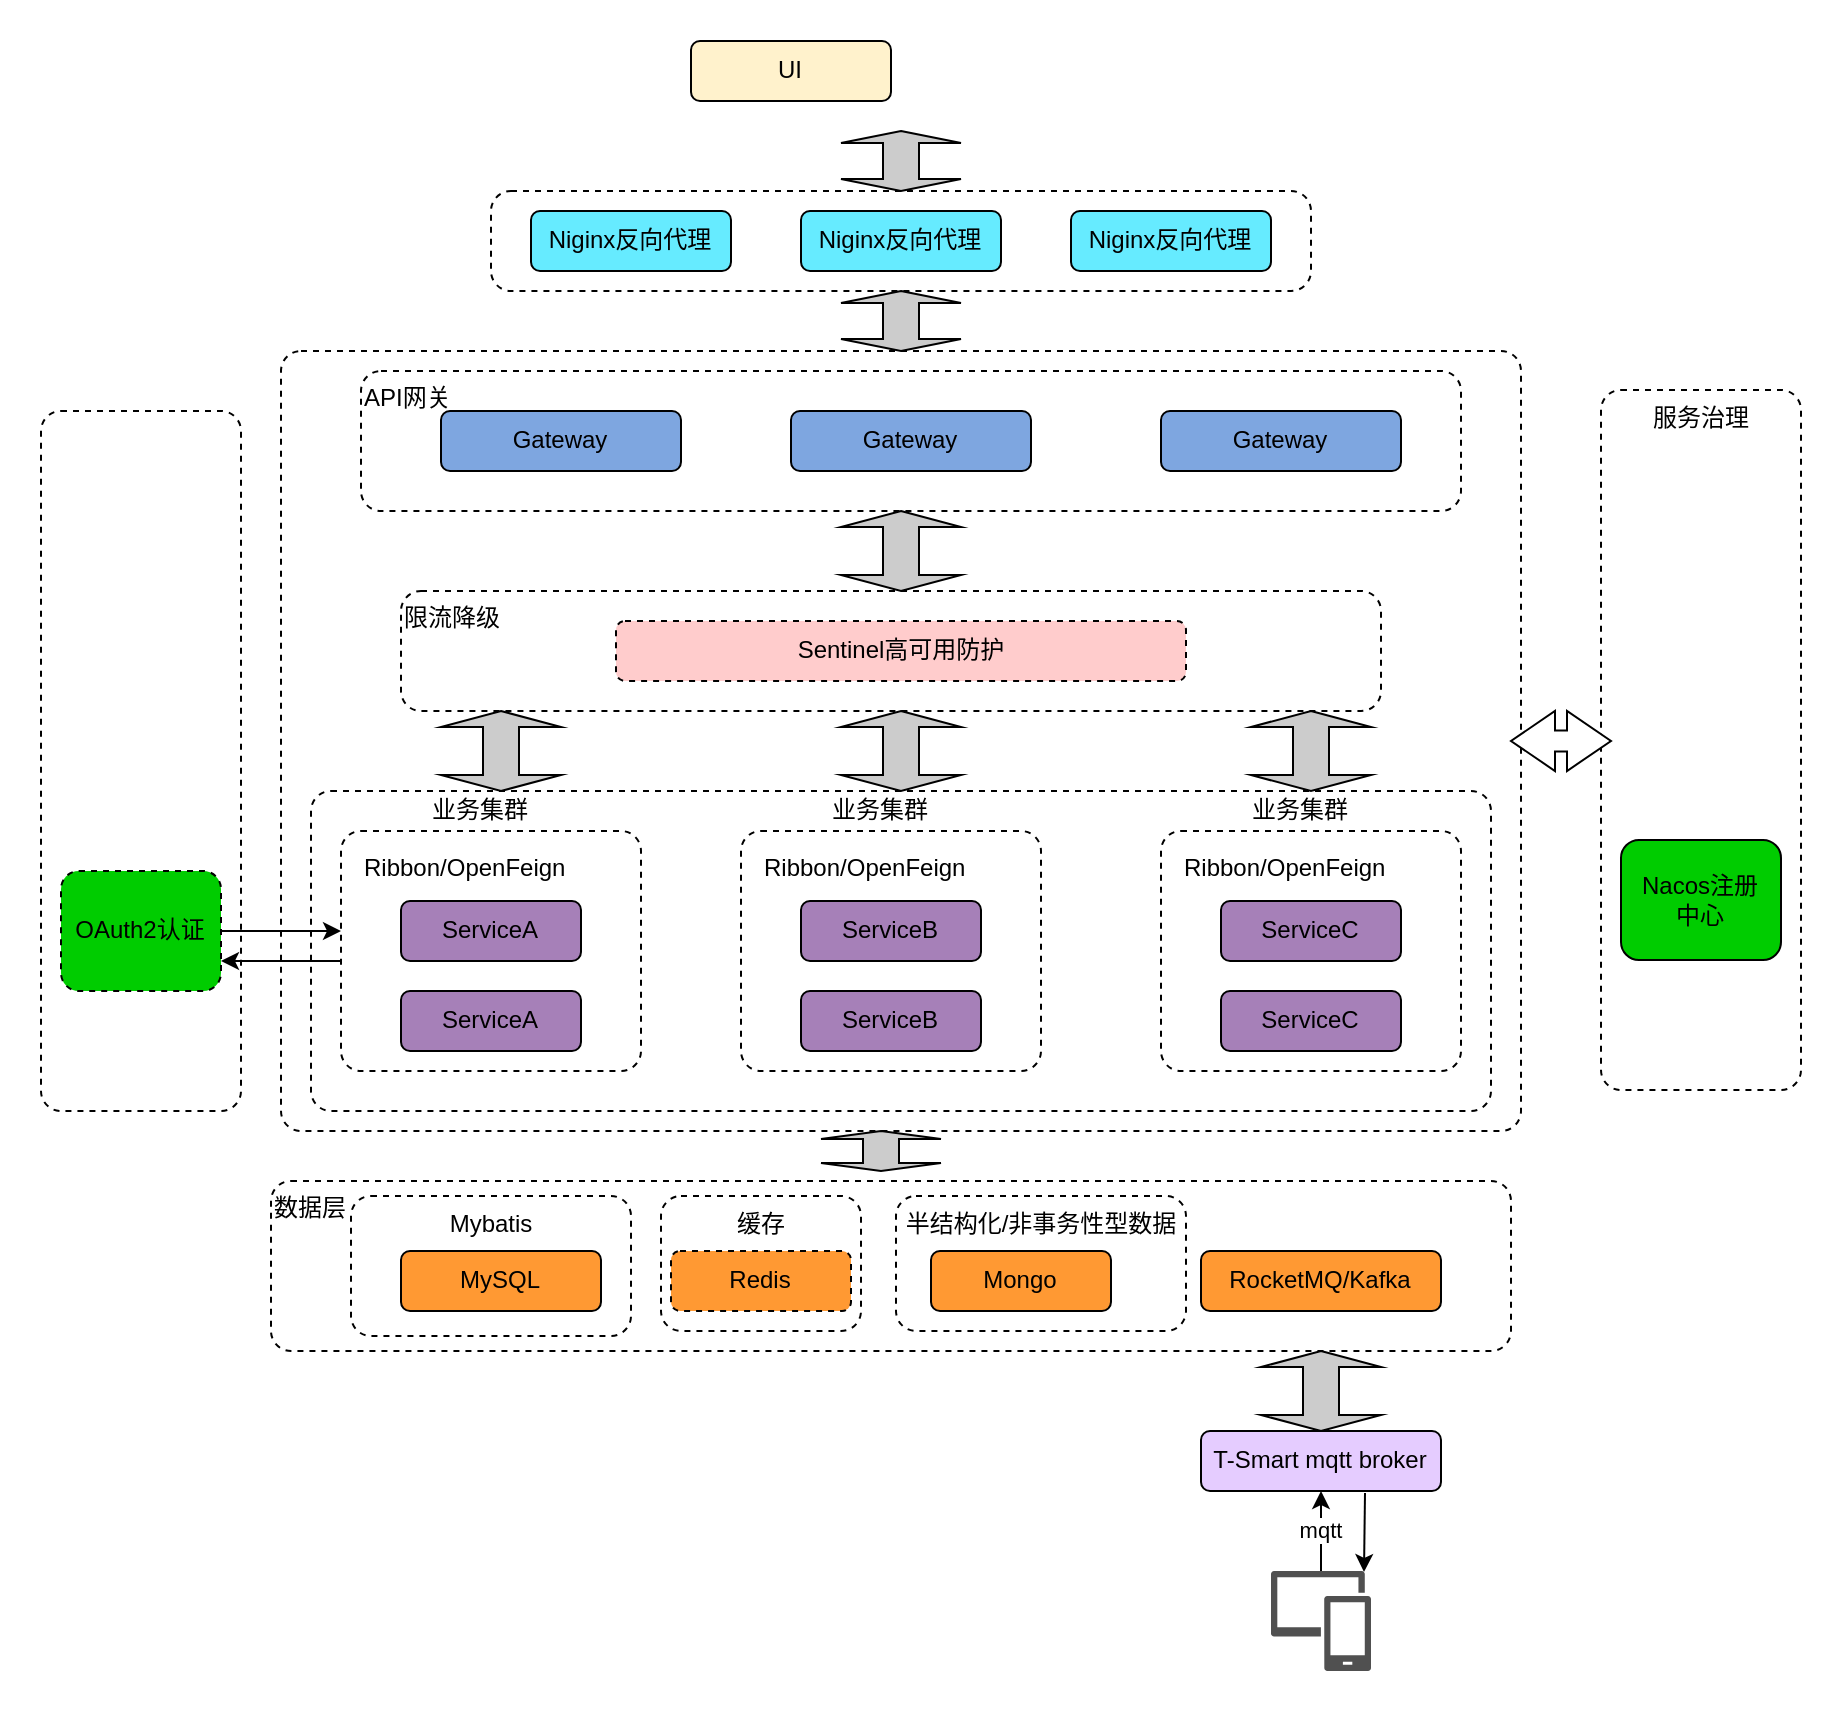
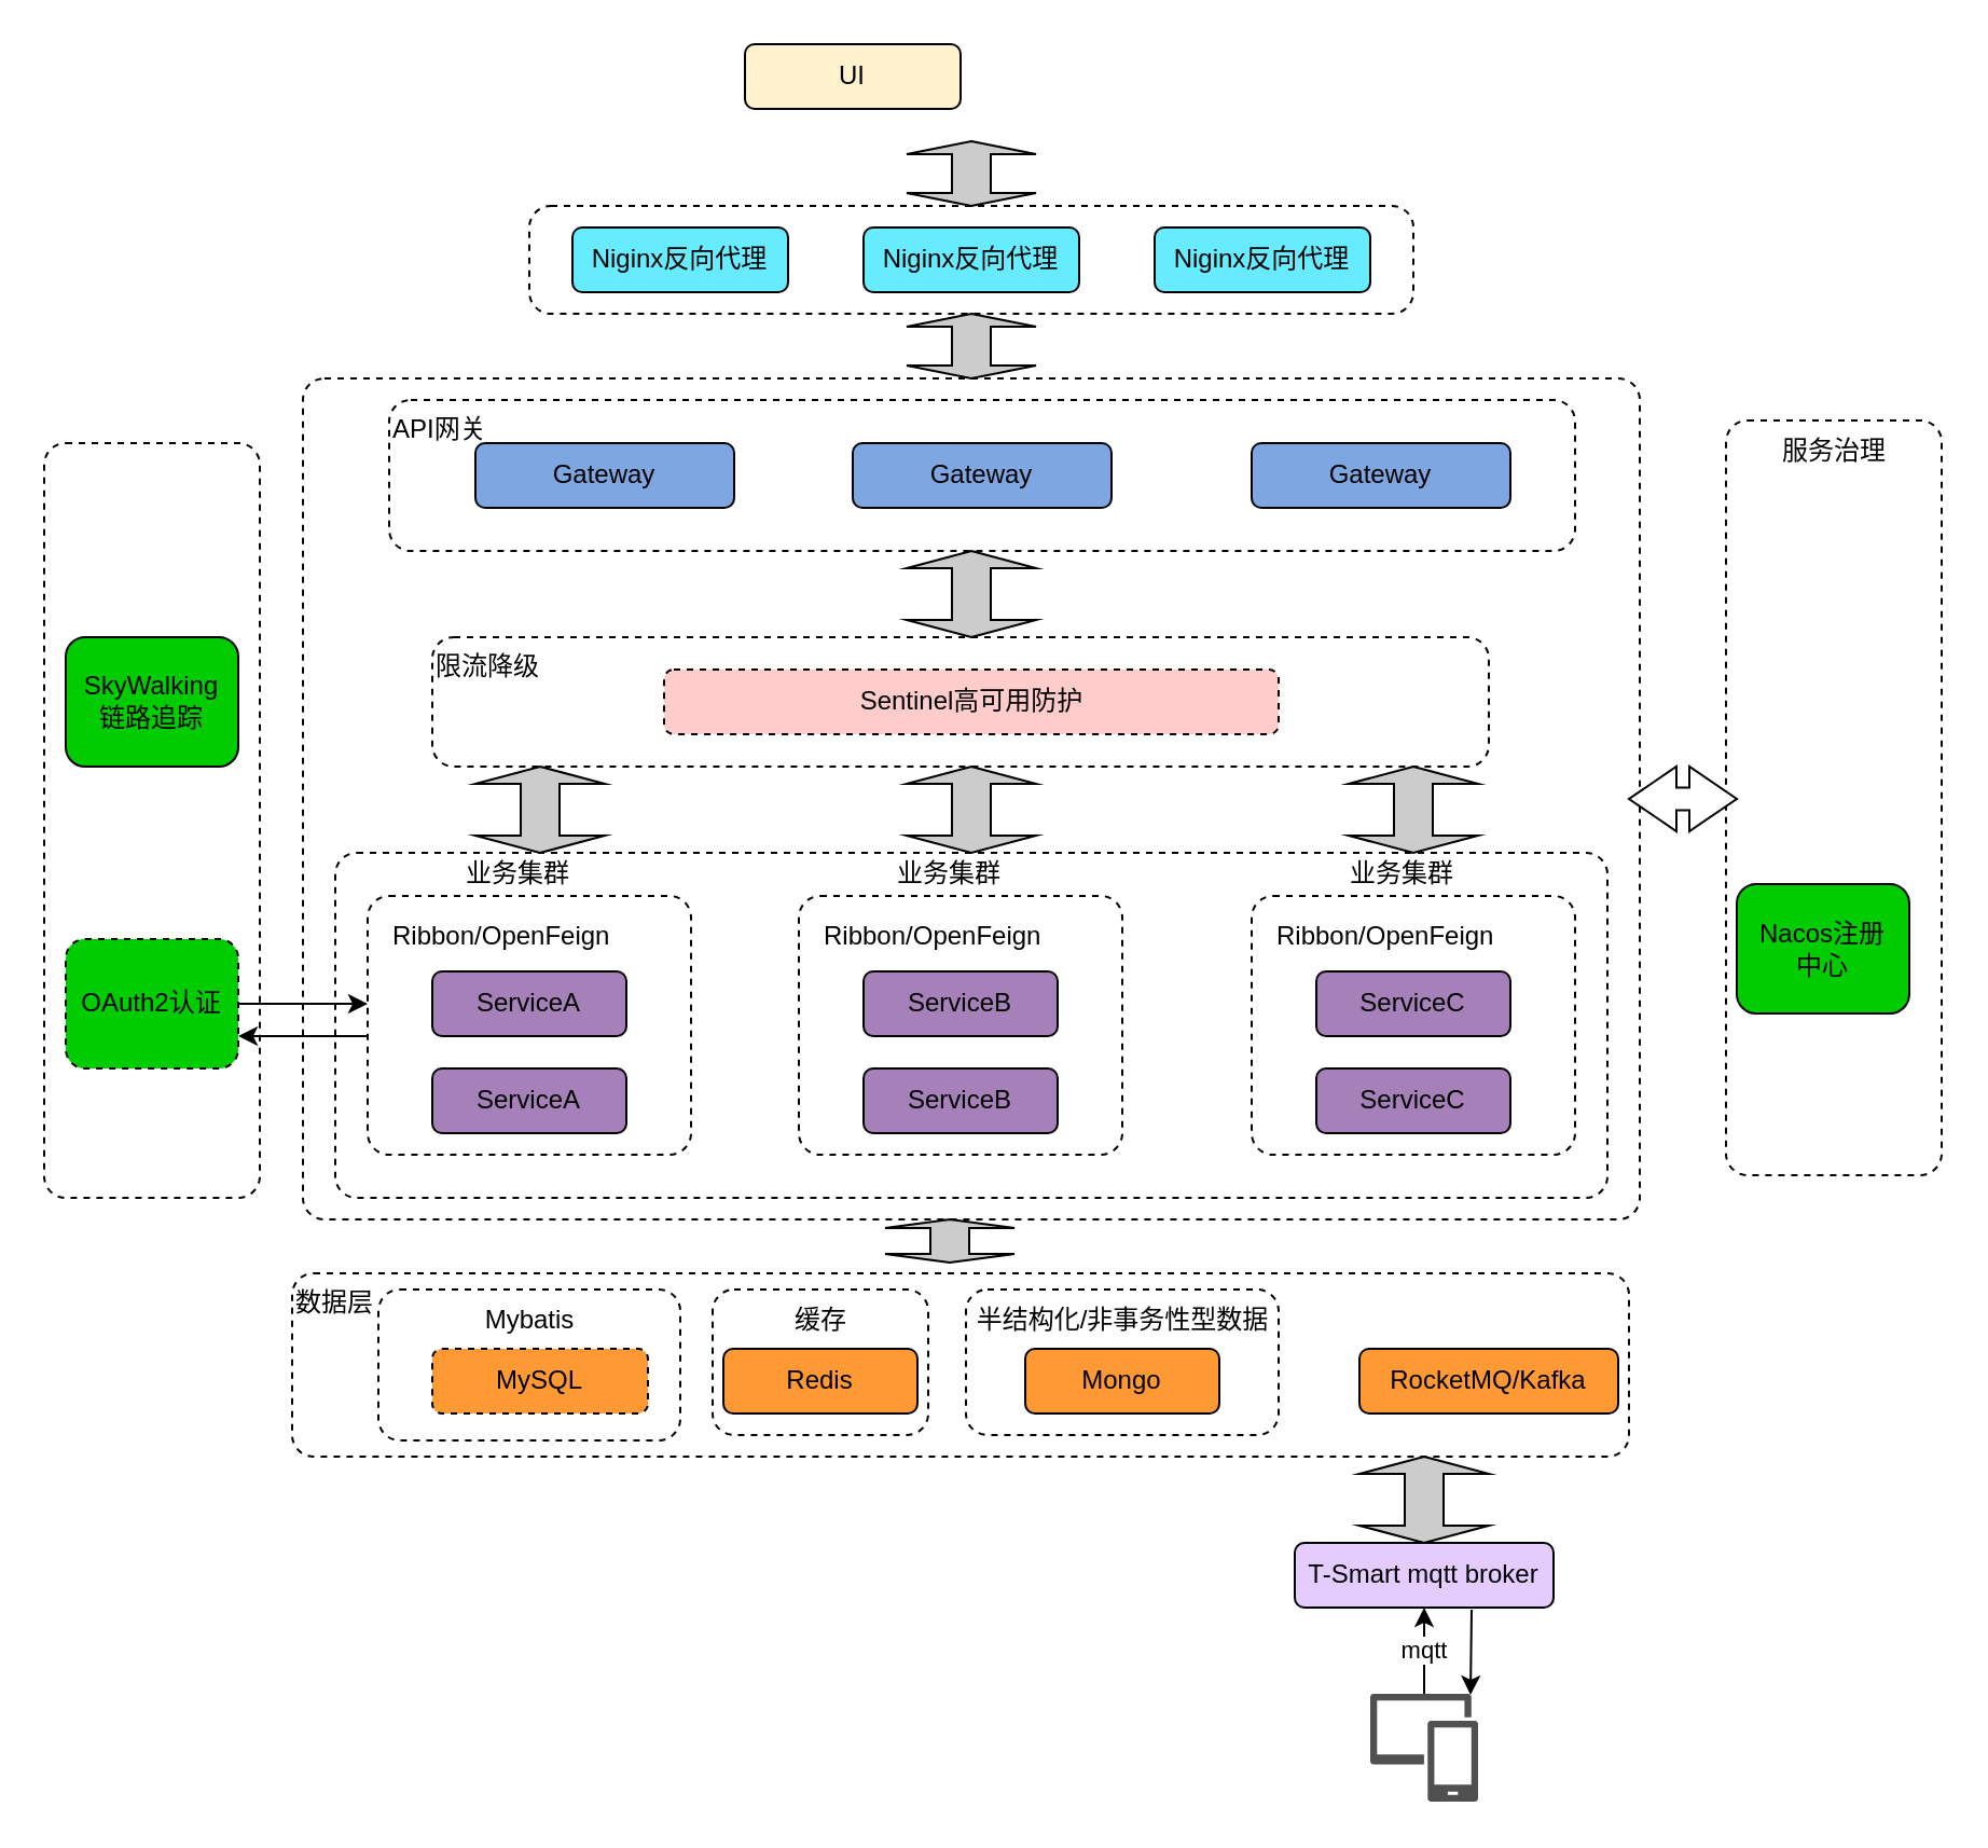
+ <mxCell id="54" value="SkyWalking&lt;br&gt;&lt;span&gt;链路追踪&lt;/span&gt;" style="rounded=1;whiteSpace=wrap;html=1;fillColor=#00CC00;" parent="1" vertex="1"><mxGeometry x="30" y="295" width="80" height="60" as="geometry" /></mxCell>
- <mxCell id="35" value="Nacos注册&lt;br&gt;中心" style="rounded=1;whiteSpace=wrap;html=1;fillColor=#00CC00;" parent="1" vertex="1"><mxGeometry x="810" y="419.5" width="80" height="60" as="geometry" /></mxCell>
+ <mxCell id="35" value="Nacos注册&lt;br&gt;中心" style="rounded=1;whiteSpace=wrap;html=1;fillColor=#00CC00;" parent="1" vertex="1"><mxGeometry x="805" y="409.5" width="80" height="60" as="geometry" /></mxCell>
- <mxCell id="40" value="MySQL" style="rounded=1;whiteSpace=wrap;html=1;fillColor=#FF9933;" parent="1" vertex="1"><mxGeometry x="200" y="625" width="100" height="30" as="geometry" /></mxCell>
+ <mxCell id="40" value="MySQL" style="rounded=1;whiteSpace=wrap;html=1;fillColor=#FF9933;dashed=1;" parent="1" vertex="1"><mxGeometry x="200" y="625" width="100" height="30" as="geometry" /></mxCell>
- <mxCell id="42" value="Redis" style="rounded=1;whiteSpace=wrap;html=1;fillColor=#FF9933;dashed=1;" parent="1" vertex="1"><mxGeometry x="335" y="625" width="90" height="30" as="geometry" /></mxCell>
+ <mxCell id="42" value="Redis" style="rounded=1;whiteSpace=wrap;html=1;fillColor=#FF9933;" parent="1" vertex="1"><mxGeometry x="335" y="625" width="90" height="30" as="geometry" /></mxCell>
- <mxCell id="51" value="Mongo" style="rounded=1;whiteSpace=wrap;html=1;fillColor=#FF9933;" parent="1" vertex="1"><mxGeometry x="465" y="625" width="90" height="30" as="geometry" /></mxCell>
+ <mxCell id="51" value="Mongo" style="rounded=1;whiteSpace=wrap;html=1;fillColor=#FF9933;" parent="1" vertex="1"><mxGeometry x="475" y="625" width="90" height="30" as="geometry" /></mxCell>
- <mxCell id="41" value="RocketMQ/Kafka" style="rounded=1;whiteSpace=wrap;html=1;fillColor=#FF9933;" parent="1" vertex="1"><mxGeometry x="600" y="625" width="120" height="30" as="geometry" /></mxCell>
+ <mxCell id="41" value="RocketMQ/Kafka" style="rounded=1;whiteSpace=wrap;html=1;fillColor=#FF9933;" parent="1" vertex="1"><mxGeometry x="630" y="625" width="120" height="30" as="geometry" /></mxCell>
